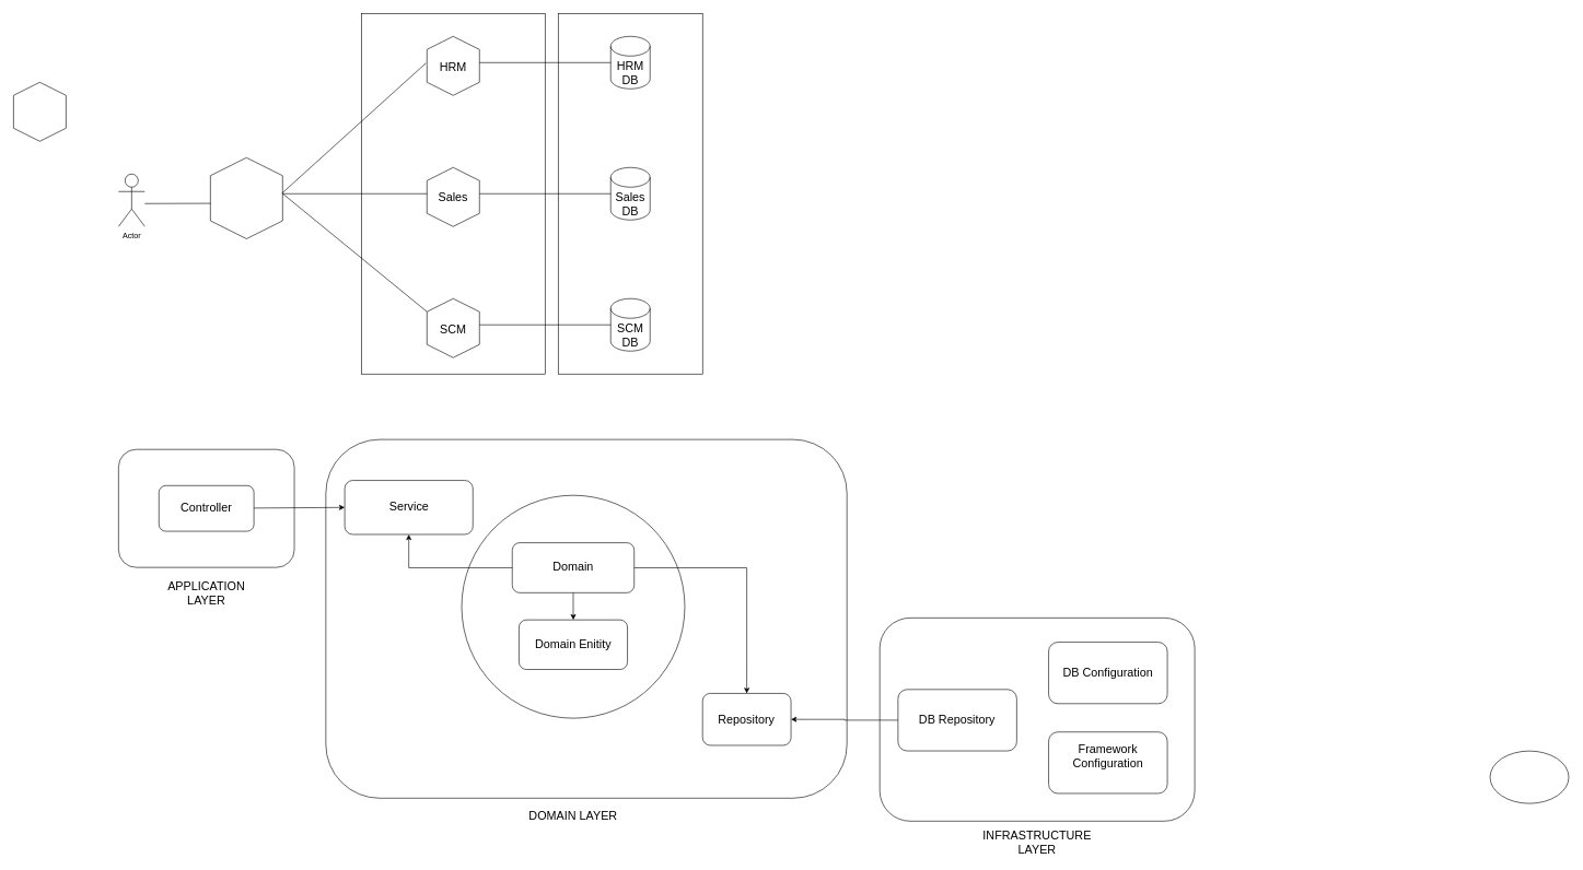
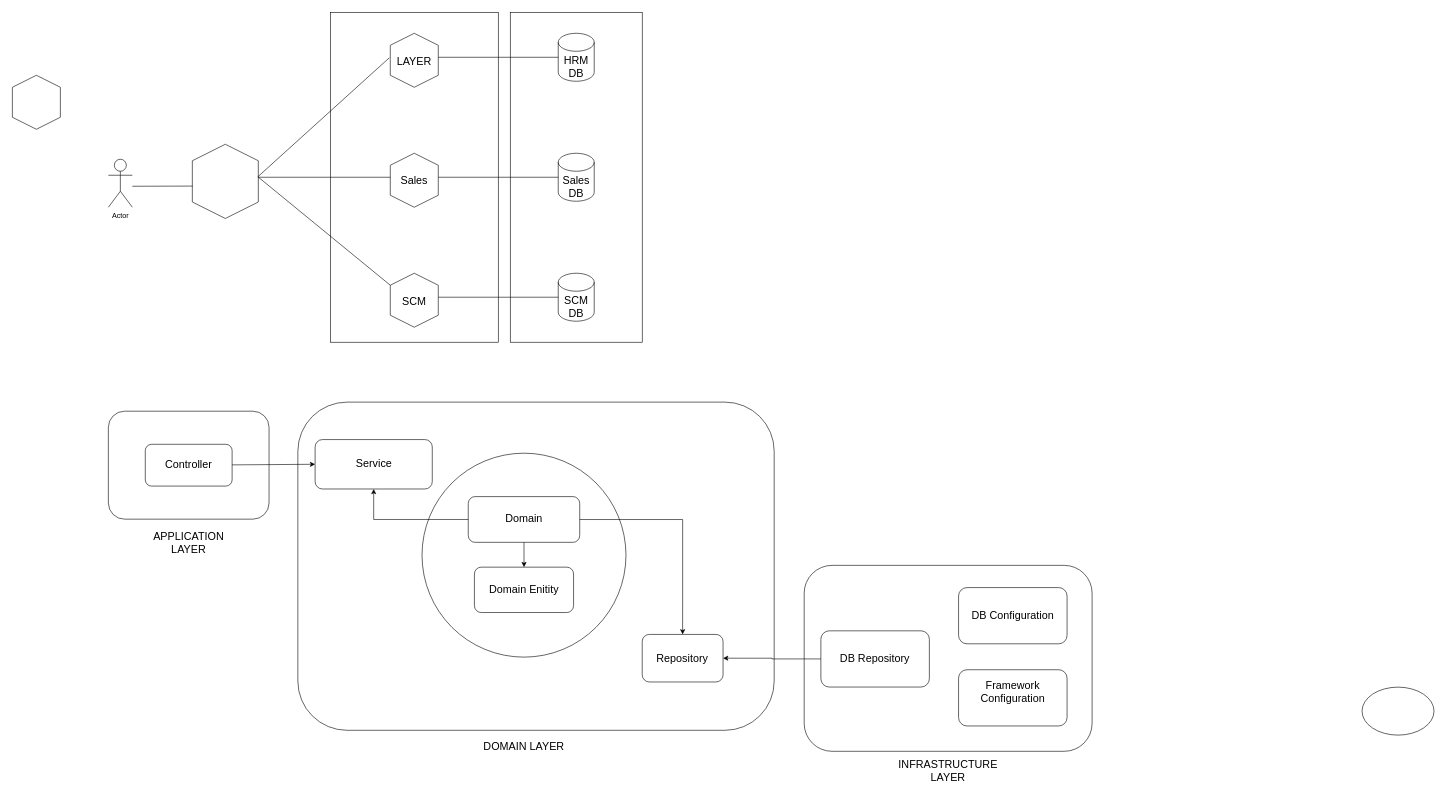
- <mxCell id="50" value="HRM" style="text;html=1;strokeColor=none;fillColor=none;align=center;verticalAlign=middle;whiteSpace=wrap;rounded=0;strokeWidth=1;fontSize=18;" parent="1" vertex="1"><mxGeometry x="657" y="79" width="66" height="45.19" as="geometry" /></mxCell>
+ <mxCell id="50" value="LAYER" style="text;html=1;strokeColor=none;fillColor=none;align=center;verticalAlign=middle;whiteSpace=wrap;rounded=0;strokeWidth=1;fontSize=18;" parent="1" vertex="1"><mxGeometry x="657" y="79" width="66" height="45.19" as="geometry" /></mxCell>
